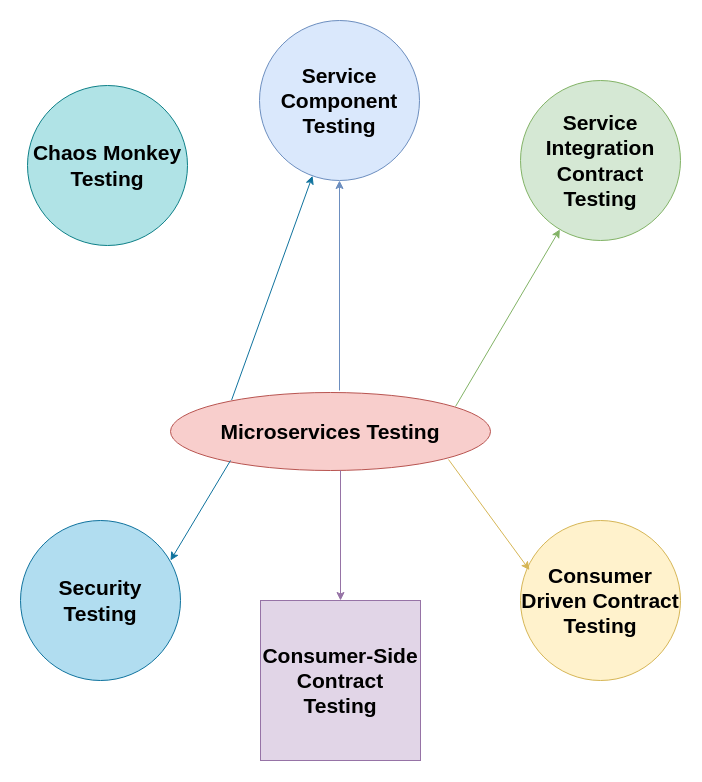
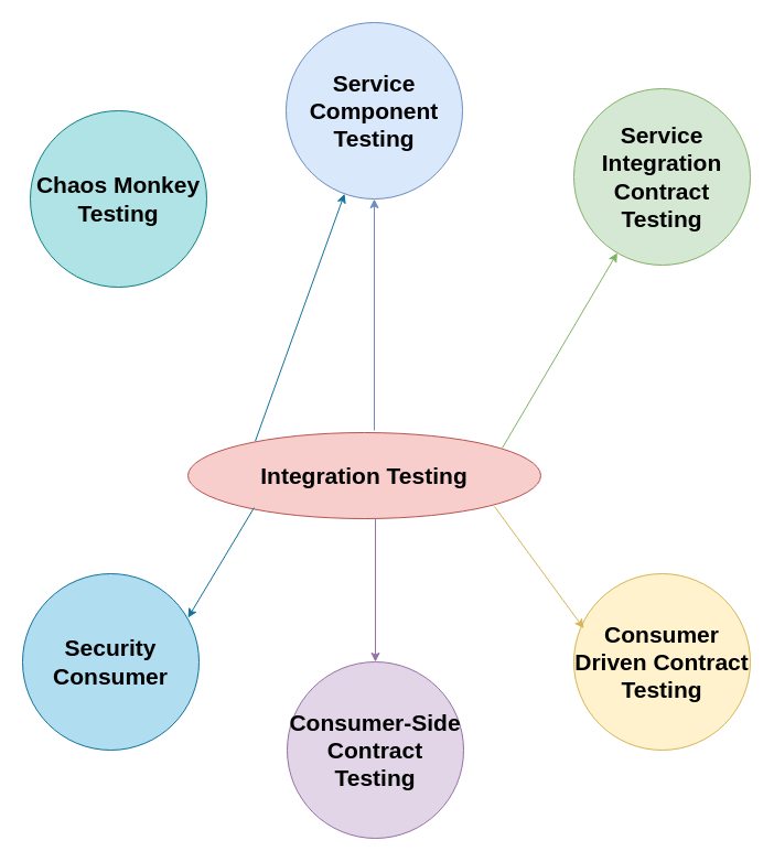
- <mxCell id="11" value="&lt;p class=&quot;graf graf--p&quot; name=&quot;59b5&quot;&gt;&lt;span style=&quot;font-size: 21px;&quot;&gt;&lt;b&gt;Chaos Monkey Testing&lt;/b&gt;&lt;/span&gt;&lt;/p&gt;" style="ellipse;whiteSpace=wrap;html=1;aspect=fixed;fillColor=#b0e3e6;strokeColor=#0e8088;" parent="1" vertex="1"><mxGeometry x="27" y="85" width="160" height="160" as="geometry" /></mxCell>
+ <mxCell id="11" value="&lt;p class=&quot;graf graf--p&quot; name=&quot;59b5&quot;&gt;&lt;span style=&quot;font-size: 21px;&quot;&gt;&lt;b&gt;Chaos Monkey Testing&lt;/b&gt;&lt;/span&gt;&lt;/p&gt;" style="ellipse;whiteSpace=wrap;html=1;aspect=fixed;fillColor=#b0e3e6;strokeColor=#0e8088;" parent="1" vertex="1"><mxGeometry x="27" y="100" width="160" height="160" as="geometry" /></mxCell>
- <mxCell id="6" value="&lt;font style=&quot;font-size: 21px;&quot;&gt;&lt;b&gt;Microservices Testing&lt;/b&gt;&lt;/font&gt;" style="ellipse;whiteSpace=wrap;html=1;fillColor=#f8cecc;strokeColor=#b85450;" parent="1" vertex="1"><mxGeometry x="170" y="392" width="320" height="78" as="geometry" /></mxCell>
+ <mxCell id="6" value="&lt;font style=&quot;font-size: 21px;&quot;&gt;&lt;b&gt;Integration Testing&lt;/b&gt;&lt;/font&gt;" style="ellipse;whiteSpace=wrap;html=1;fillColor=#f8cecc;strokeColor=#b85450;" parent="1" vertex="1"><mxGeometry x="170" y="392" width="320" height="78" as="geometry" /></mxCell>
- <mxCell id="13" value="&lt;p class=&quot;graf graf--p&quot; name=&quot;59b5&quot;&gt;&lt;strong style=&quot;background-color: initial;&quot; class=&quot;markup--strong markup--p-strong&quot;&gt;&lt;font style=&quot;font-size: 21px;&quot;&gt;Security Testing&lt;/font&gt;&lt;/strong&gt;&lt;/p&gt;" style="ellipse;whiteSpace=wrap;html=1;aspect=fixed;fillColor=#b1ddf0;strokeColor=#10739e;" parent="1" vertex="1"><mxGeometry x="20" y="520" width="160" height="160" as="geometry" /></mxCell>
+ <mxCell id="13" value="&lt;p class=&quot;graf graf--p&quot; name=&quot;59b5&quot;&gt;&lt;strong style=&quot;background-color: initial;&quot; class=&quot;markup--strong markup--p-strong&quot;&gt;&lt;font style=&quot;font-size: 21px;&quot;&gt;Security Consumer&lt;/font&gt;&lt;/strong&gt;&lt;/p&gt;" style="ellipse;whiteSpace=wrap;html=1;aspect=fixed;fillColor=#b1ddf0;strokeColor=#10739e;" parent="1" vertex="1"><mxGeometry x="20" y="520" width="160" height="160" as="geometry" /></mxCell>
- <mxCell id="5" value="&lt;p class=&quot;graf graf--p&quot; name=&quot;4623&quot;&gt;&lt;strong class=&quot;markup--strong markup--p-strong&quot;&gt;&lt;font style=&quot;font-size: 21px;&quot;&gt;Consumer-Side Contract Testing&lt;/font&gt;&lt;/strong&gt;&lt;/p&gt;" style="whiteSpace=wrap;html=1;aspect=fixed;fillColor=#e1d5e7;strokeColor=#9673a6;rounded=0;" parent="1" vertex="1"><mxGeometry x="260" y="600" width="160" height="160" as="geometry" /></mxCell>
+ <mxCell id="5" value="&lt;p class=&quot;graf graf--p&quot; name=&quot;4623&quot;&gt;&lt;strong class=&quot;markup--strong markup--p-strong&quot;&gt;&lt;font style=&quot;font-size: 21px;&quot;&gt;Consumer-Side Contract Testing&lt;/font&gt;&lt;/strong&gt;&lt;/p&gt;" style="ellipse;whiteSpace=wrap;html=1;aspect=fixed;fillColor=#e1d5e7;strokeColor=#9673a6;" parent="1" vertex="1"><mxGeometry x="260" y="600" width="160" height="160" as="geometry" /></mxCell>
